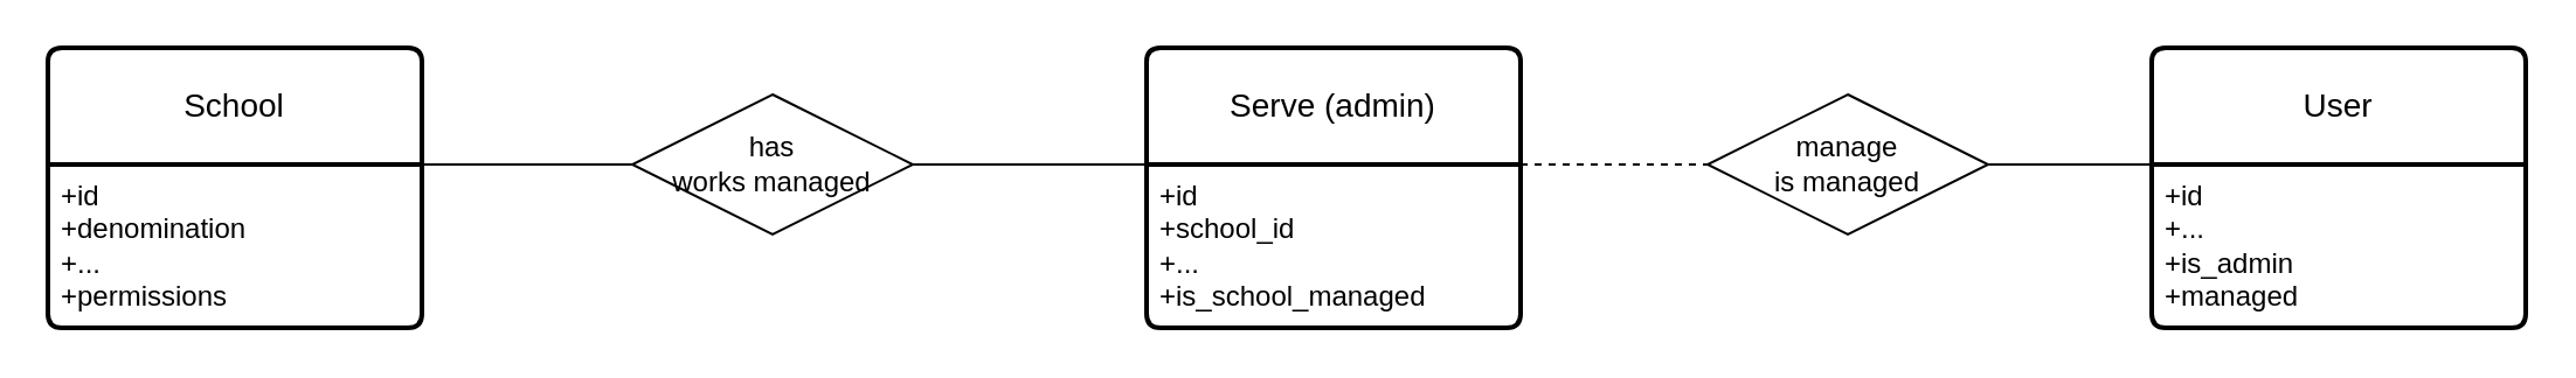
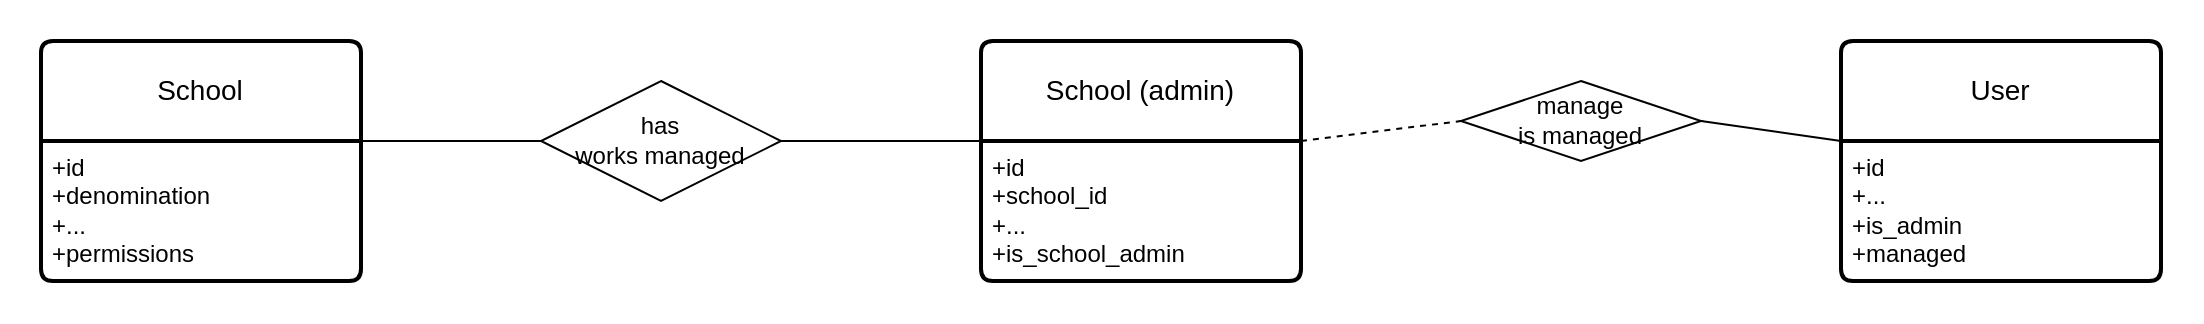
- <mxCell id="4" value="Serve (admin)" style="swimlane;childLayout=stackLayout;horizontal=1;startSize=50;horizontalStack=0;rounded=1;fontSize=14;fontStyle=0;strokeWidth=2;resizeParent=0;resizeLast=1;shadow=0;dashed=0;align=center;arcSize=4;whiteSpace=wrap;html=1;" vertex="1" parent="1"><mxGeometry x="490" y="20" width="160" height="120" as="geometry" /></mxCell>
+ <mxCell id="4" value="School (admin)" style="swimlane;childLayout=stackLayout;horizontal=1;startSize=50;horizontalStack=0;rounded=1;fontSize=14;fontStyle=0;strokeWidth=2;resizeParent=0;resizeLast=1;shadow=0;dashed=0;align=center;arcSize=4;whiteSpace=wrap;html=1;" vertex="1" parent="1"><mxGeometry x="490" y="20" width="160" height="120" as="geometry" /></mxCell>
- <mxCell id="9" value="manage&lt;div&gt;is managed&lt;/div&gt;" style="shape=rhombus;perimeter=rhombusPerimeter;whiteSpace=wrap;html=1;align=center;" vertex="1" parent="1"><mxGeometry x="730" y="40" width="120" height="60" as="geometry" /></mxCell>
+ <mxCell id="9" value="manage&lt;div&gt;is managed&lt;/div&gt;" style="shape=rhombus;perimeter=rhombusPerimeter;whiteSpace=wrap;html=1;align=center;" vertex="1" parent="1"><mxGeometry x="730" y="40" width="120" height="40" as="geometry" /></mxCell>
- <mxCell id="5" value="+id&lt;br&gt;+school_id&lt;br&gt;+...&lt;div&gt;+is_school_managed&lt;/div&gt;" style="align=left;strokeColor=none;fillColor=none;spacingLeft=4;fontSize=12;verticalAlign=top;resizable=0;rotatable=0;part=1;html=1;" vertex="1" parent="4"><mxGeometry y="50" width="160" height="70" as="geometry" /></mxCell>
+ <mxCell id="5" value="+id&lt;br&gt;+school_id&lt;br&gt;+...&lt;div&gt;+is_school_admin&lt;/div&gt;" style="align=left;strokeColor=none;fillColor=none;spacingLeft=4;fontSize=12;verticalAlign=top;resizable=0;rotatable=0;part=1;html=1;" vertex="1" parent="4"><mxGeometry y="50" width="160" height="70" as="geometry" /></mxCell>
